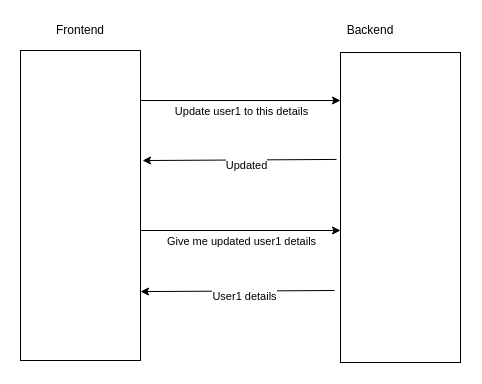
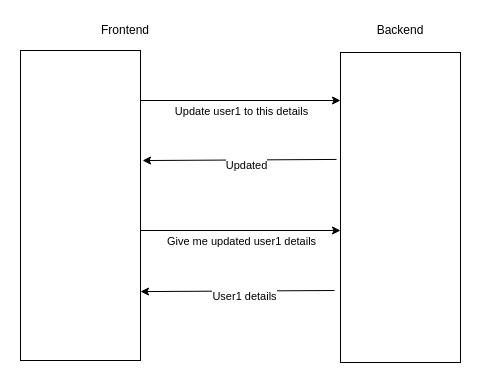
- <mxCell id="9" value="Frontend" style="text;html=1;strokeColor=none;fillColor=none;align=center;verticalAlign=middle;whiteSpace=wrap;rounded=0;" vertex="1" parent="1"><mxGeometry x="60" y="20" width="40" height="20" as="geometry" /></mxCell>
+ <mxCell id="9" value="Frontend" style="text;html=1;strokeColor=none;fillColor=none;align=center;verticalAlign=middle;whiteSpace=wrap;rounded=0;" vertex="1" parent="1"><mxGeometry x="105" y="20" width="40" height="20" as="geometry" /></mxCell>
- <mxCell id="8" value="Backend" style="text;html=1;strokeColor=none;fillColor=none;align=center;verticalAlign=middle;whiteSpace=wrap;rounded=0;" vertex="1" parent="1"><mxGeometry x="350" y="20" width="40" height="20" as="geometry" /></mxCell>
+ <mxCell id="8" value="Backend" style="text;html=1;strokeColor=none;fillColor=none;align=center;verticalAlign=middle;whiteSpace=wrap;rounded=0;" vertex="1" parent="1"><mxGeometry x="380" y="20" width="40" height="20" as="geometry" /></mxCell>
